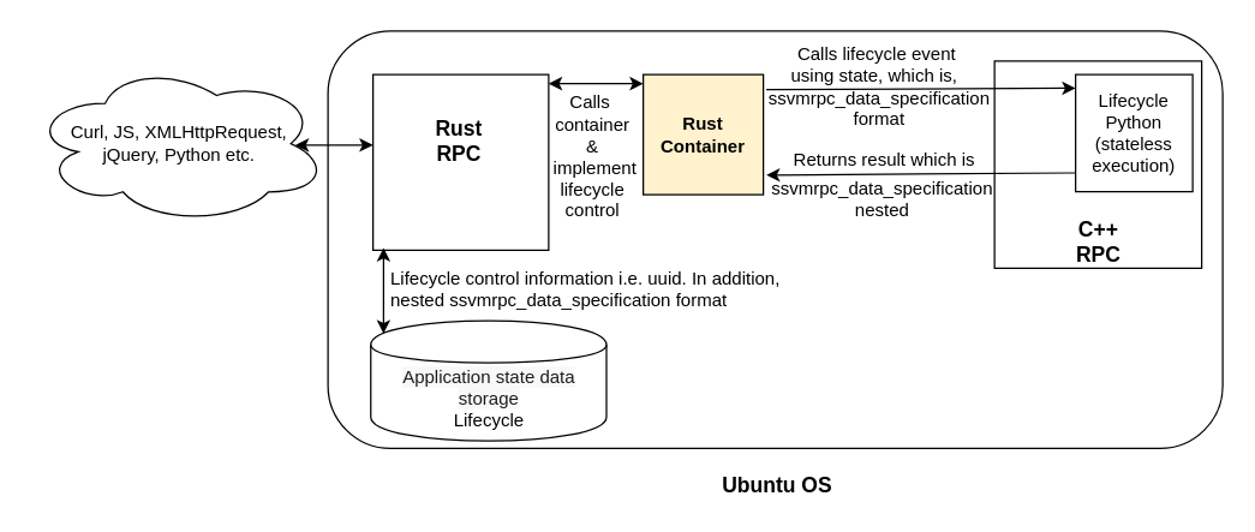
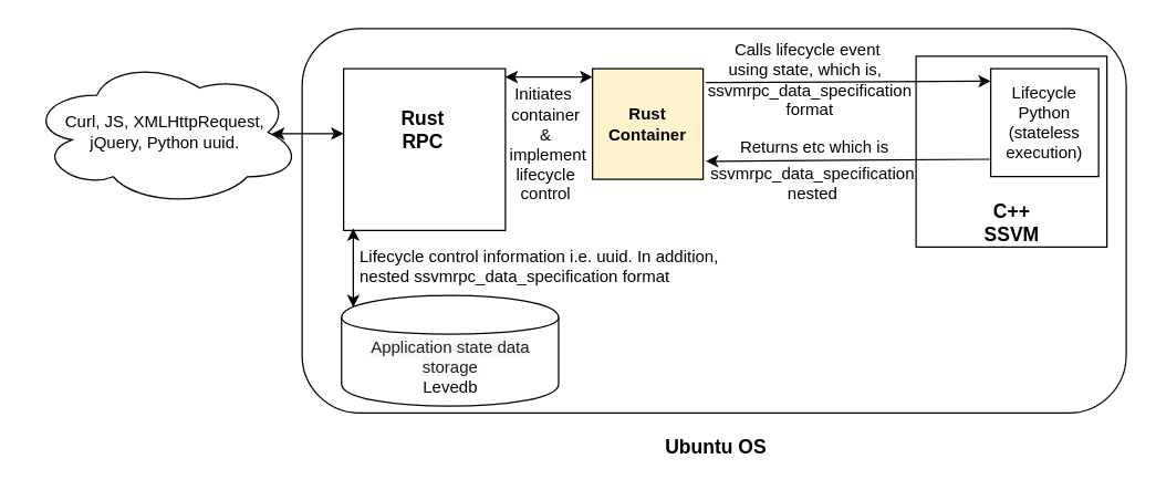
- <mxCell id="15" value="Curl, JS, XMLHttpRequest,&lt;br&gt;jQuery, Python etc.&lt;span style=&quot;color: rgb(221 , 74 , 104) ; background-color: transparent ; font-family: &amp;#34;consolas&amp;#34; , &amp;#34;monaco&amp;#34; , &amp;#34;andale mono&amp;#34; , &amp;#34;ubuntu mono&amp;#34; , monospace ; font-size: 1em ; font-weight: inherit ; white-space: inherit ; word-spacing: normal ; letter-spacing: -0.044px ; text-align: left&quot;&gt;&lt;br&gt;&lt;/span&gt;" style="ellipse;shape=cloud;whiteSpace=wrap;html=1;" vertex="1" parent="1"><mxGeometry x="20" y="41.5" width="198" height="107" as="geometry" /></mxCell>
+ <mxCell id="15" value="Curl, JS, XMLHttpRequest,&lt;br&gt;jQuery, Python uuid.&lt;span style=&quot;color: rgb(221 , 74 , 104) ; background-color: transparent ; font-family: &amp;#34;consolas&amp;#34; , &amp;#34;monaco&amp;#34; , &amp;#34;andale mono&amp;#34; , &amp;#34;ubuntu mono&amp;#34; , monospace ; font-size: 1em ; font-weight: inherit ; white-space: inherit ; word-spacing: normal ; letter-spacing: -0.044px ; text-align: left&quot;&gt;&lt;br&gt;&lt;/span&gt;" style="ellipse;shape=cloud;whiteSpace=wrap;html=1;" vertex="1" parent="1"><mxGeometry x="20" y="41.5" width="198" height="107" as="geometry" /></mxCell>
- <mxCell id="21" value="Calls&amp;nbsp;&lt;br&gt;container&lt;br&gt;&amp;amp;&lt;br&gt;&amp;nbsp;implement&lt;br&gt;lifecycle&lt;br&gt;control" style="text;html=1;align=center;verticalAlign=middle;resizable=0;points=[];;autosize=1;" vertex="1" parent="1"><mxGeometry x="359" y="58.5" width="70" height="90" as="geometry" /></mxCell>
+ <mxCell id="21" value="Initiates&amp;nbsp;&lt;br&gt;container&lt;br&gt;&amp;amp;&lt;br&gt;&amp;nbsp;implement&lt;br&gt;lifecycle&lt;br&gt;control" style="text;html=1;align=center;verticalAlign=middle;resizable=0;points=[];;autosize=1;" vertex="1" parent="1"><mxGeometry x="359" y="58.5" width="70" height="90" as="geometry" /></mxCell>
- <mxCell id="17" value="Returns result which is&amp;nbsp;" style="text;html=1;align=center;verticalAlign=middle;resizable=0;points=[];;autosize=1;" vertex="1" parent="1"><mxGeometry x="520" y="96" width="140" height="20" as="geometry" /></mxCell>
+ <mxCell id="17" value="Returns etc which is&amp;nbsp;" style="text;html=1;align=center;verticalAlign=middle;resizable=0;points=[];;autosize=1;" vertex="1" parent="1"><mxGeometry x="520" y="96" width="140" height="20" as="geometry" /></mxCell>
- <mxCell id="11" value="&lt;b&gt;&lt;font style=&quot;font-size: 14px&quot;&gt;C++&lt;br&gt;RPC&lt;/font&gt;&lt;/b&gt;" style="text;html=1;align=center;verticalAlign=middle;resizable=0;points=[];;autosize=1;" vertex="1" parent="1"><mxGeometry x="701" y="140" width="60" height="40" as="geometry" /></mxCell>
+ <mxCell id="11" value="&lt;b&gt;&lt;font style=&quot;font-size: 14px&quot;&gt;C++&lt;br&gt;SSVM&lt;/font&gt;&lt;/b&gt;" style="text;html=1;align=center;verticalAlign=middle;resizable=0;points=[];;autosize=1;" vertex="1" parent="1"><mxGeometry x="701" y="140" width="60" height="40" as="geometry" /></mxCell>
- <mxCell id="8" value="&lt;span style=&quot;color: rgb(29 , 28 , 29) ; text-align: left ; background-color: rgb(248 , 248 , 248)&quot;&gt;Application state data storage&lt;br&gt;&lt;/span&gt;Lifecycle" style="shape=cylinder;whiteSpace=wrap;html=1;boundedLbl=1;backgroundOutline=1;" vertex="1" parent="1"><mxGeometry x="246.5" y="213" width="157" height="80" as="geometry" /></mxCell>
+ <mxCell id="8" value="&lt;span style=&quot;color: rgb(29 , 28 , 29) ; text-align: left ; background-color: rgb(248 , 248 , 248)&quot;&gt;Application state data storage&lt;br&gt;&lt;/span&gt;Levedb" style="shape=cylinder;whiteSpace=wrap;html=1;boundedLbl=1;backgroundOutline=1;" vertex="1" parent="1"><mxGeometry x="246.5" y="213" width="157" height="80" as="geometry" /></mxCell>
